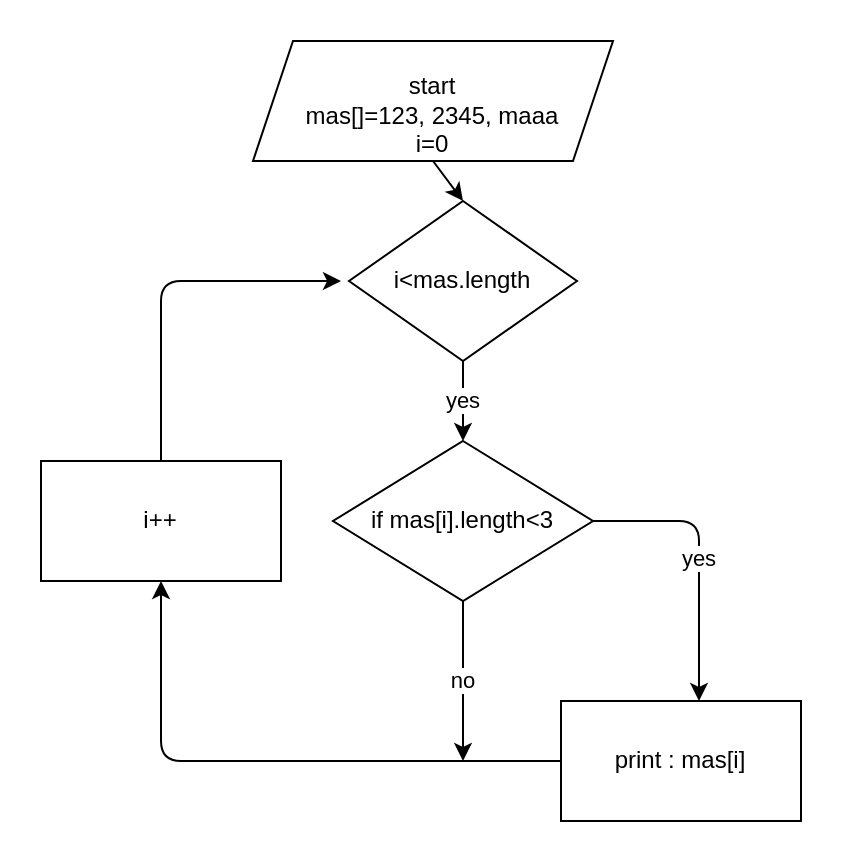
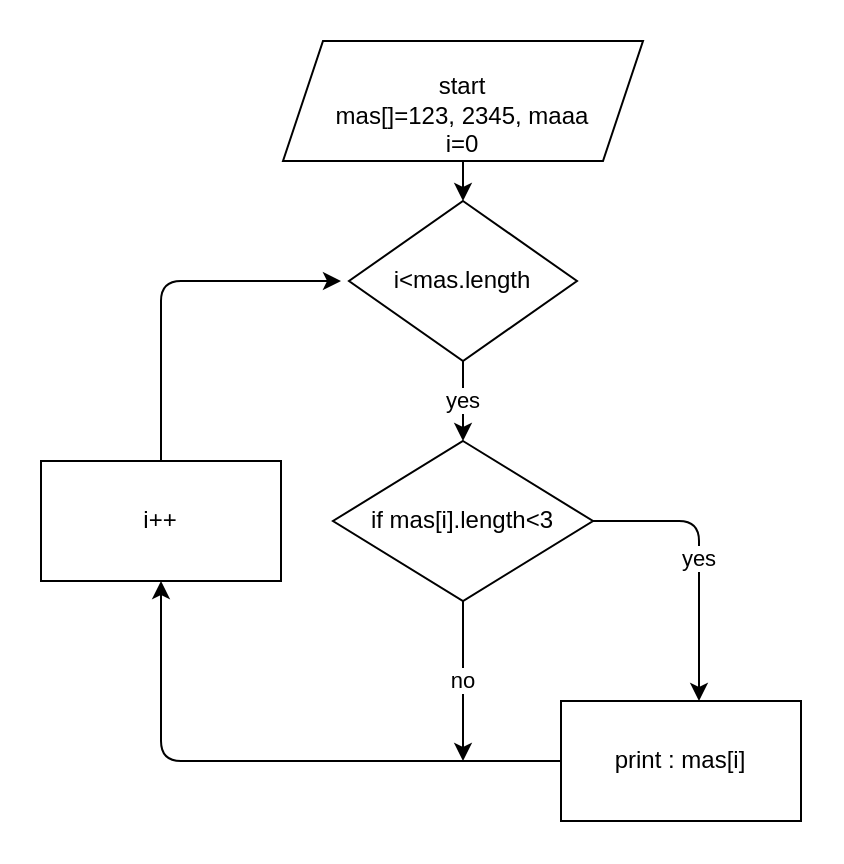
- <mxCell id="3" value="&lt;br&gt;start&lt;br&gt;mas[]=123, 2345, maaa&lt;br&gt;i=0" style="shape=parallelogram;perimeter=parallelogramPerimeter;whiteSpace=wrap;html=1;fixedSize=1;" vertex="1" parent="1"><mxGeometry x="126" y="20" width="180" height="60" as="geometry" /></mxCell>
+ <mxCell id="3" value="&lt;br&gt;start&lt;br&gt;mas[]=123, 2345, maaa&lt;br&gt;i=0" style="shape=parallelogram;perimeter=parallelogramPerimeter;whiteSpace=wrap;html=1;fixedSize=1;" vertex="1" parent="1"><mxGeometry x="141" width="180" height="60" as="geometry" y="20" /></mxCell>
